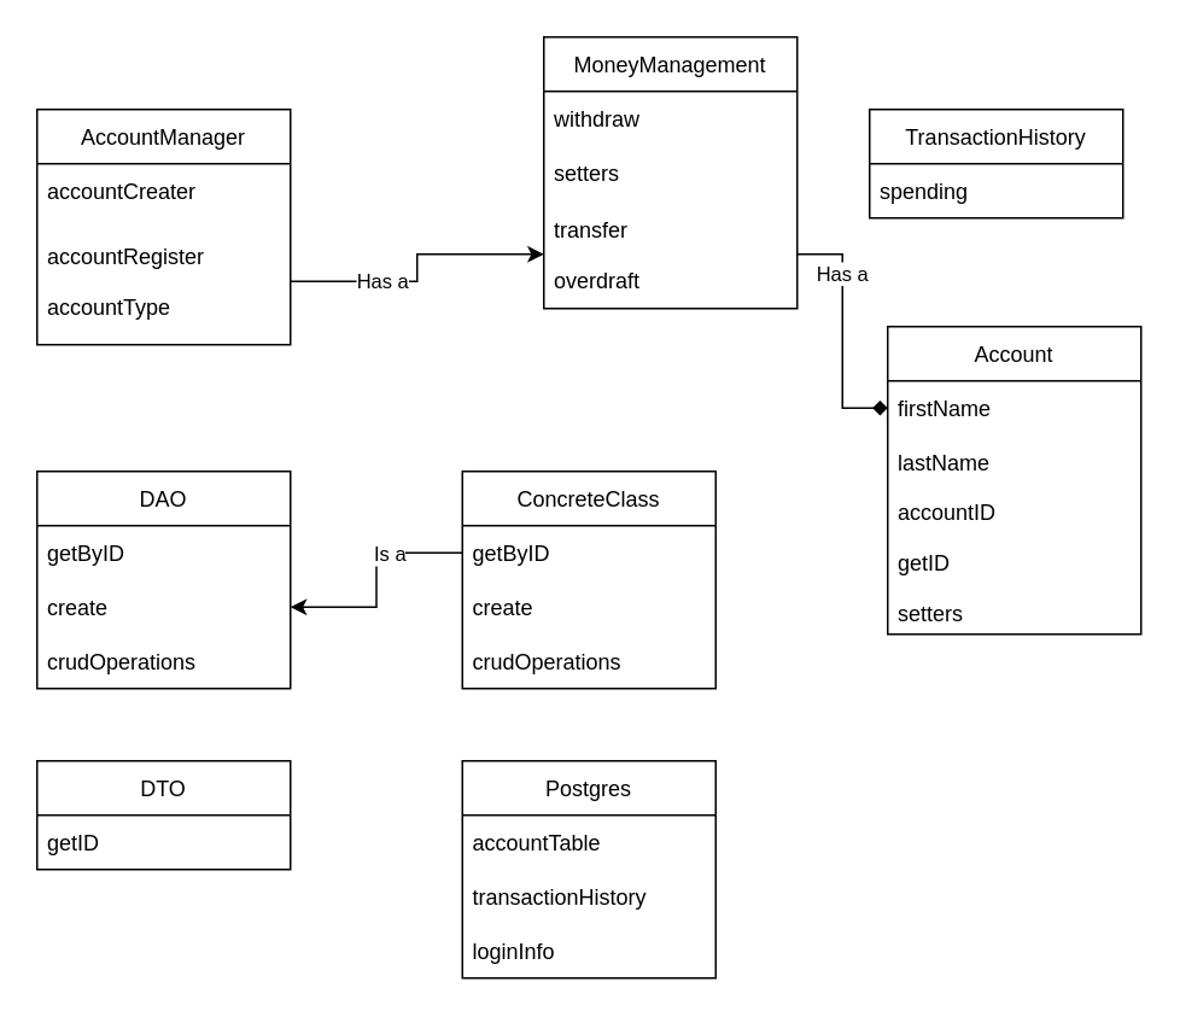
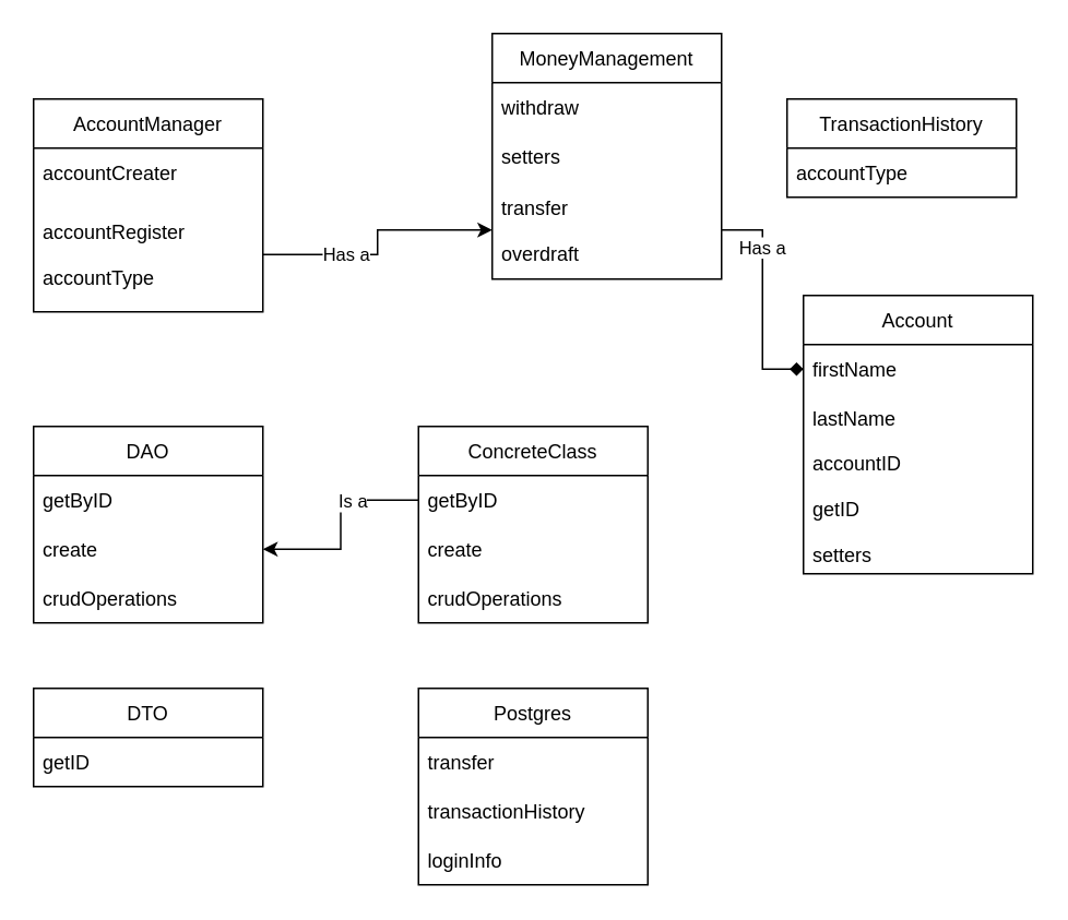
- <mxCell id="10" value="spending" style="text;strokeColor=none;fillColor=none;align=left;verticalAlign=middle;spacingLeft=4;spacingRight=4;overflow=hidden;points=[[0,0.5],[1,0.5]];portConstraint=eastwest;rotatable=0;" vertex="1" parent="9"><mxGeometry y="30" width="140" height="30" as="geometry" /></mxCell>
+ <mxCell id="10" value="accountType" style="text;strokeColor=none;fillColor=none;align=left;verticalAlign=middle;spacingLeft=4;spacingRight=4;overflow=hidden;points=[[0,0.5],[1,0.5]];portConstraint=eastwest;rotatable=0;" vertex="1" parent="9"><mxGeometry y="30" width="140" height="30" as="geometry" /></mxCell>
- <mxCell id="32" value="accountTable" style="text;strokeColor=none;fillColor=none;align=left;verticalAlign=middle;spacingLeft=4;spacingRight=4;overflow=hidden;points=[[0,0.5],[1,0.5]];portConstraint=eastwest;rotatable=0;" vertex="1" parent="31"><mxGeometry y="30" width="140" height="30" as="geometry" /></mxCell>
+ <mxCell id="32" value="transfer" style="text;strokeColor=none;fillColor=none;align=left;verticalAlign=middle;spacingLeft=4;spacingRight=4;overflow=hidden;points=[[0,0.5],[1,0.5]];portConstraint=eastwest;rotatable=0;" vertex="1" parent="31"><mxGeometry y="30" width="140" height="30" as="geometry" /></mxCell>
